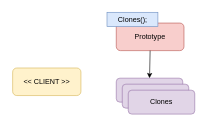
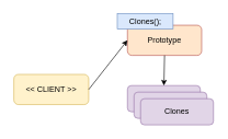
- <mxCell id="3" value="Prototype" style="rounded=1;whiteSpace=wrap;html=1;fillColor=#f8cecc;strokeColor=#b85450;" vertex="1" parent="1"><mxGeometry x="193" y="38" width="113" height="46" as="geometry" /></mxCell>
+ <mxCell id="3" value="Prototype" style="rounded=1;whiteSpace=wrap;html=1;fillColor=#ffe6cc;strokeColor=#b85450;" vertex="1" parent="1"><mxGeometry x="193" y="38" width="113" height="46" as="geometry" /></mxCell>
+ <mxCell id="7" value="" style="endArrow=classic;html=1;entryX=0;entryY=0.5;entryDx=0;entryDy=0;exitX=1;exitY=0.5;exitDx=0;exitDy=0;" edge="1" parent="1" source="2" target="3"><mxGeometry width="50" height="50" relative="1" as="geometry"><mxPoint x="28" y="244" as="sourcePoint" /><mxPoint x="78" y="194" as="targetPoint" /></mxGeometry></mxCell>
